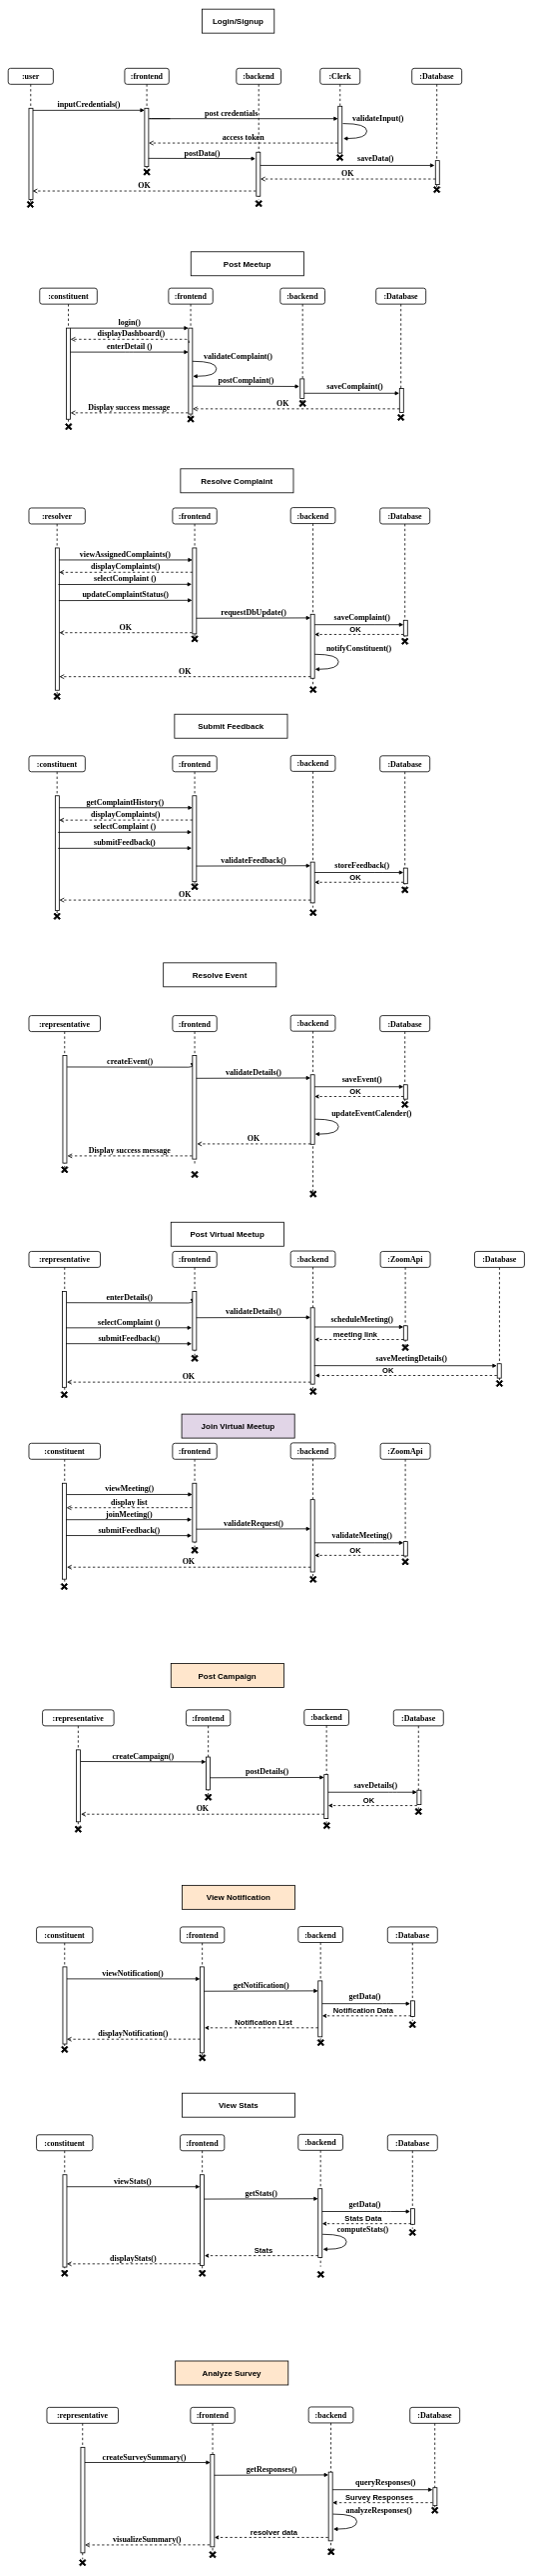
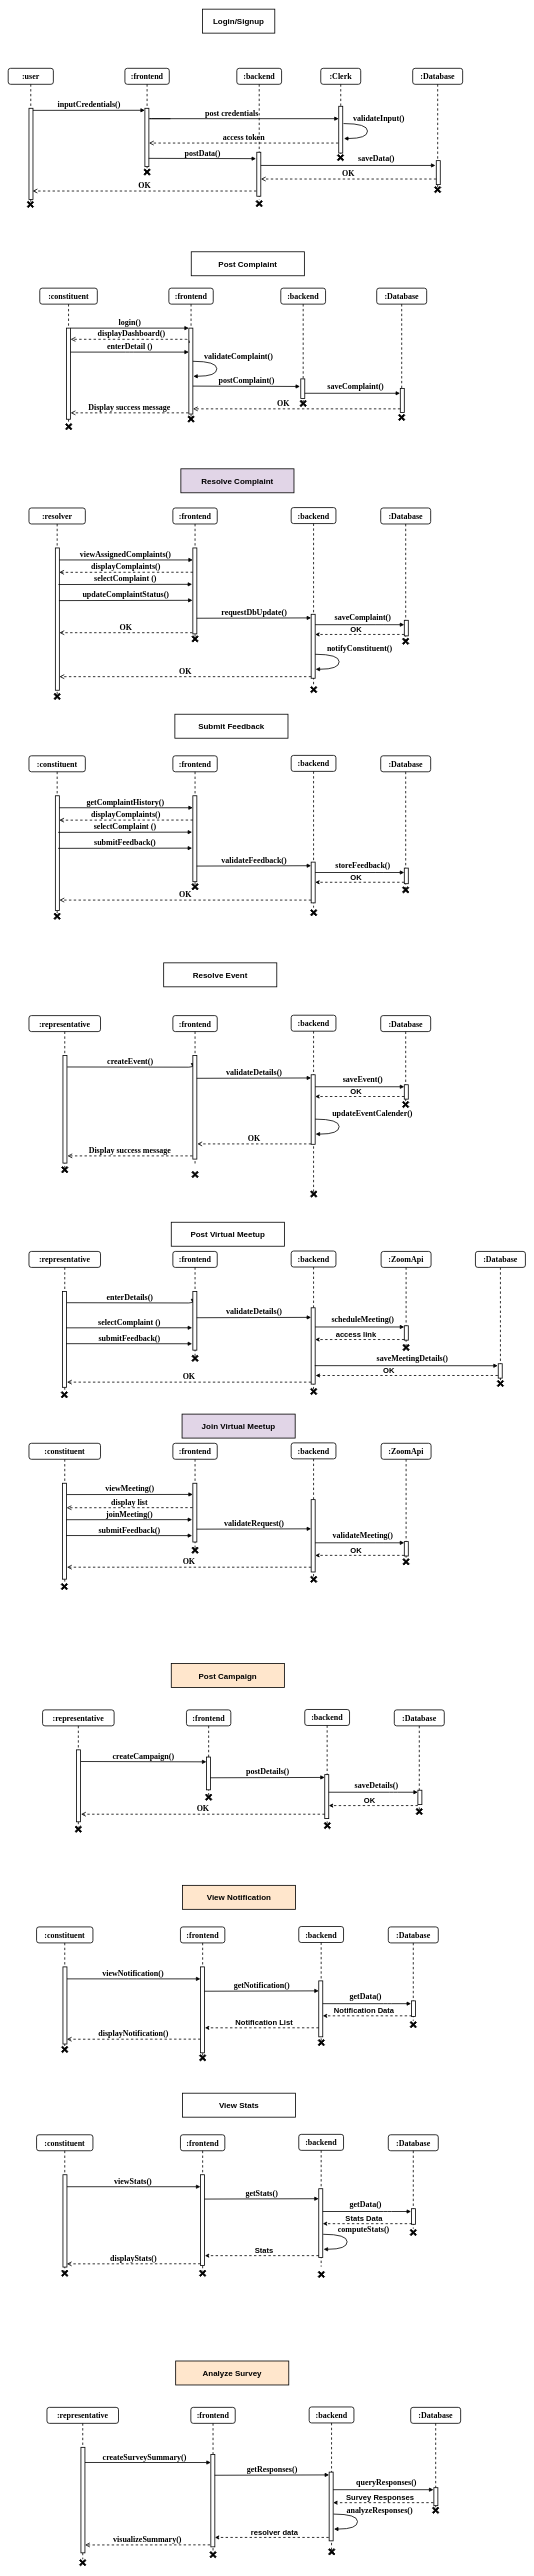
- <mxCell id="47" value="&lt;font&gt;&lt;b&gt;Post Meetup&lt;/b&gt;&lt;/font&gt;" style="whiteSpace=wrap;html=1;strokeWidth=2;fontSize=20;" parent="1" vertex="1"><mxGeometry x="478" y="627" width="283" height="60" as="geometry" /></mxCell>
+ <mxCell id="47" value="&lt;font&gt;&lt;b&gt;Post Complaint&lt;/b&gt;&lt;/font&gt;" style="whiteSpace=wrap;html=1;strokeWidth=2;fontSize=20;" parent="1" vertex="1"><mxGeometry x="478" y="627" width="283" height="60" as="geometry" /></mxCell>
- <mxCell id="70" value="&lt;font&gt;&lt;b&gt;Resolve Complaint&lt;/b&gt;&lt;/font&gt;" style="whiteSpace=wrap;html=1;strokeWidth=2;fontSize=20;" parent="1" vertex="1"><mxGeometry x="452" y="1170" width="283" height="60" as="geometry" /></mxCell>
+ <mxCell id="70" value="&lt;font&gt;&lt;b&gt;Resolve Complaint&lt;/b&gt;&lt;/font&gt;" style="whiteSpace=wrap;html=1;strokeWidth=2;fontSize=20;fillColor=#e1d5e7;" parent="1" vertex="1"><mxGeometry x="452" y="1170" width="283" height="60" as="geometry" /></mxCell>
- <mxCell id="134" value="&lt;b&gt;&lt;font style=&quot;font-size: 19px;&quot;&gt;meeting link&lt;/font&gt;&lt;/b&gt;" style="text;html=1;align=center;verticalAlign=middle;resizable=0;points=[];autosize=1;strokeColor=none;fillColor=none;" vertex="1" parent="132"><mxGeometry x="37" width="129" height="35" as="geometry" /></mxCell>
+ <mxCell id="134" value="&lt;b&gt;&lt;font style=&quot;font-size: 19px;&quot;&gt;access link&lt;/font&gt;&lt;/b&gt;" style="text;html=1;align=center;verticalAlign=middle;resizable=0;points=[];autosize=1;strokeColor=none;fillColor=none;" vertex="1" parent="132"><mxGeometry x="37" width="129" height="35" as="geometry" /></mxCell>
